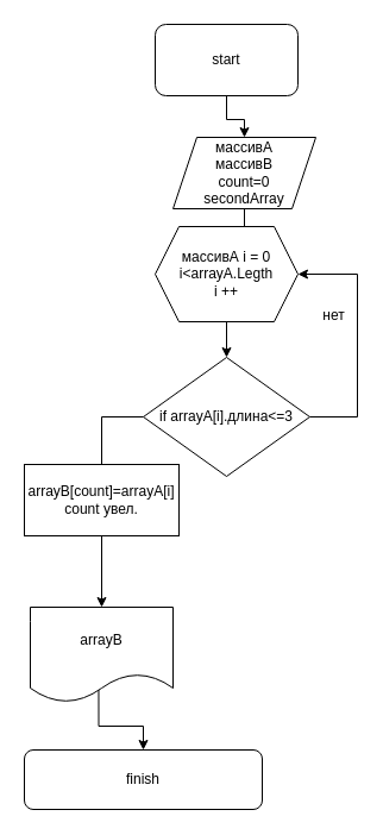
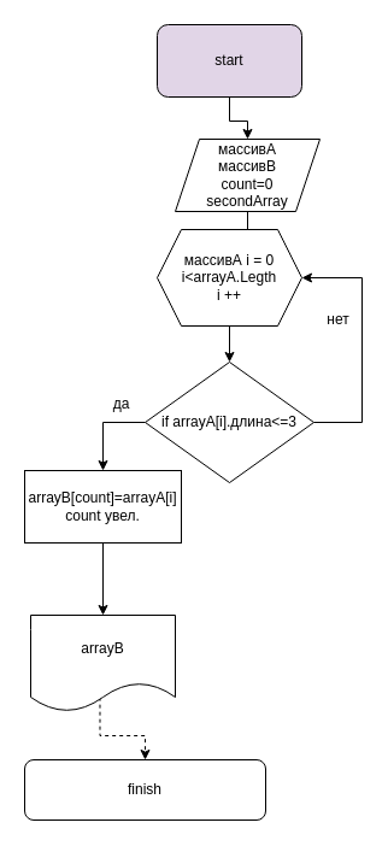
- <mxCell id="3" value="&lt;font style=&quot;vertical-align: inherit;&quot;&gt;&lt;font style=&quot;vertical-align: inherit;&quot;&gt;start&lt;/font&gt;&lt;/font&gt;" style="rounded=1;whiteSpace=wrap;html=1;" vertex="1" parent="1"><mxGeometry x="130" y="20" width="120" height="60" as="geometry" /></mxCell>
+ <mxCell id="3" value="&lt;font style=&quot;vertical-align: inherit;&quot;&gt;&lt;font style=&quot;vertical-align: inherit;&quot;&gt;start&lt;/font&gt;&lt;/font&gt;" style="rounded=1;whiteSpace=wrap;html=1;fillColor=#e1d5e7;" vertex="1" parent="1"><mxGeometry x="130" y="20" width="120" height="60" as="geometry" /></mxCell>
+ <mxCell id="12" value="&lt;font style=&quot;vertical-align: inherit;&quot;&gt;&lt;font style=&quot;vertical-align: inherit;&quot;&gt;да&lt;/font&gt;&lt;/font&gt;" style="text;html=1;align=center;verticalAlign=middle;resizable=0;points=[];autosize=1;strokeColor=none;fillColor=none;" vertex="1" parent="1"><mxGeometry x="80" y="320" width="40" height="30" as="geometry" /></mxCell>
- <mxCell id="11" value="" style="endArrow=none;html=1;rounded=0;exitX=0;exitY=0.5;exitDx=0;exitDy=0;entryX=0.5;entryY=0;entryDx=0;entryDy=0;" edge="1" parent="1" source="8" target="10"><mxGeometry width="50" height="50" relative="1" as="geometry"><mxPoint x="270" y="420" as="sourcePoint" /><mxPoint x="320" y="370" as="targetPoint" /><Array as="points"><mxPoint x="85" y="350" /></Array></mxGeometry></mxCell>
+ <mxCell id="11" value="" style="endArrow=classic;html=1;rounded=0;exitX=0;exitY=0.5;exitDx=0;exitDy=0;entryX=0.5;entryY=0;entryDx=0;entryDy=0;" edge="1" parent="1" source="8" target="10"><mxGeometry width="50" height="50" relative="1" as="geometry"><mxPoint x="270" y="420" as="sourcePoint" /><mxPoint x="320" y="370" as="targetPoint" /><Array as="points"><mxPoint x="85" y="350" /></Array></mxGeometry></mxCell>
- <mxCell id="15" value="" style="edgeStyle=orthogonalEdgeStyle;rounded=0;orthogonalLoop=1;jettySize=auto;html=1;exitX=0.479;exitY=0.852;exitDx=0;exitDy=0;exitPerimeter=0;" edge="1" parent="1" source="16" target="17"><mxGeometry relative="1" as="geometry" /></mxCell>
+ <mxCell id="15" value="" style="edgeStyle=orthogonalEdgeStyle;rounded=0;orthogonalLoop=1;jettySize=auto;html=1;exitX=0.479;exitY=0.852;exitDx=0;exitDy=0;exitPerimeter=0;dashed=1;" edge="1" parent="1" source="16" target="17"><mxGeometry relative="1" as="geometry" /></mxCell>
